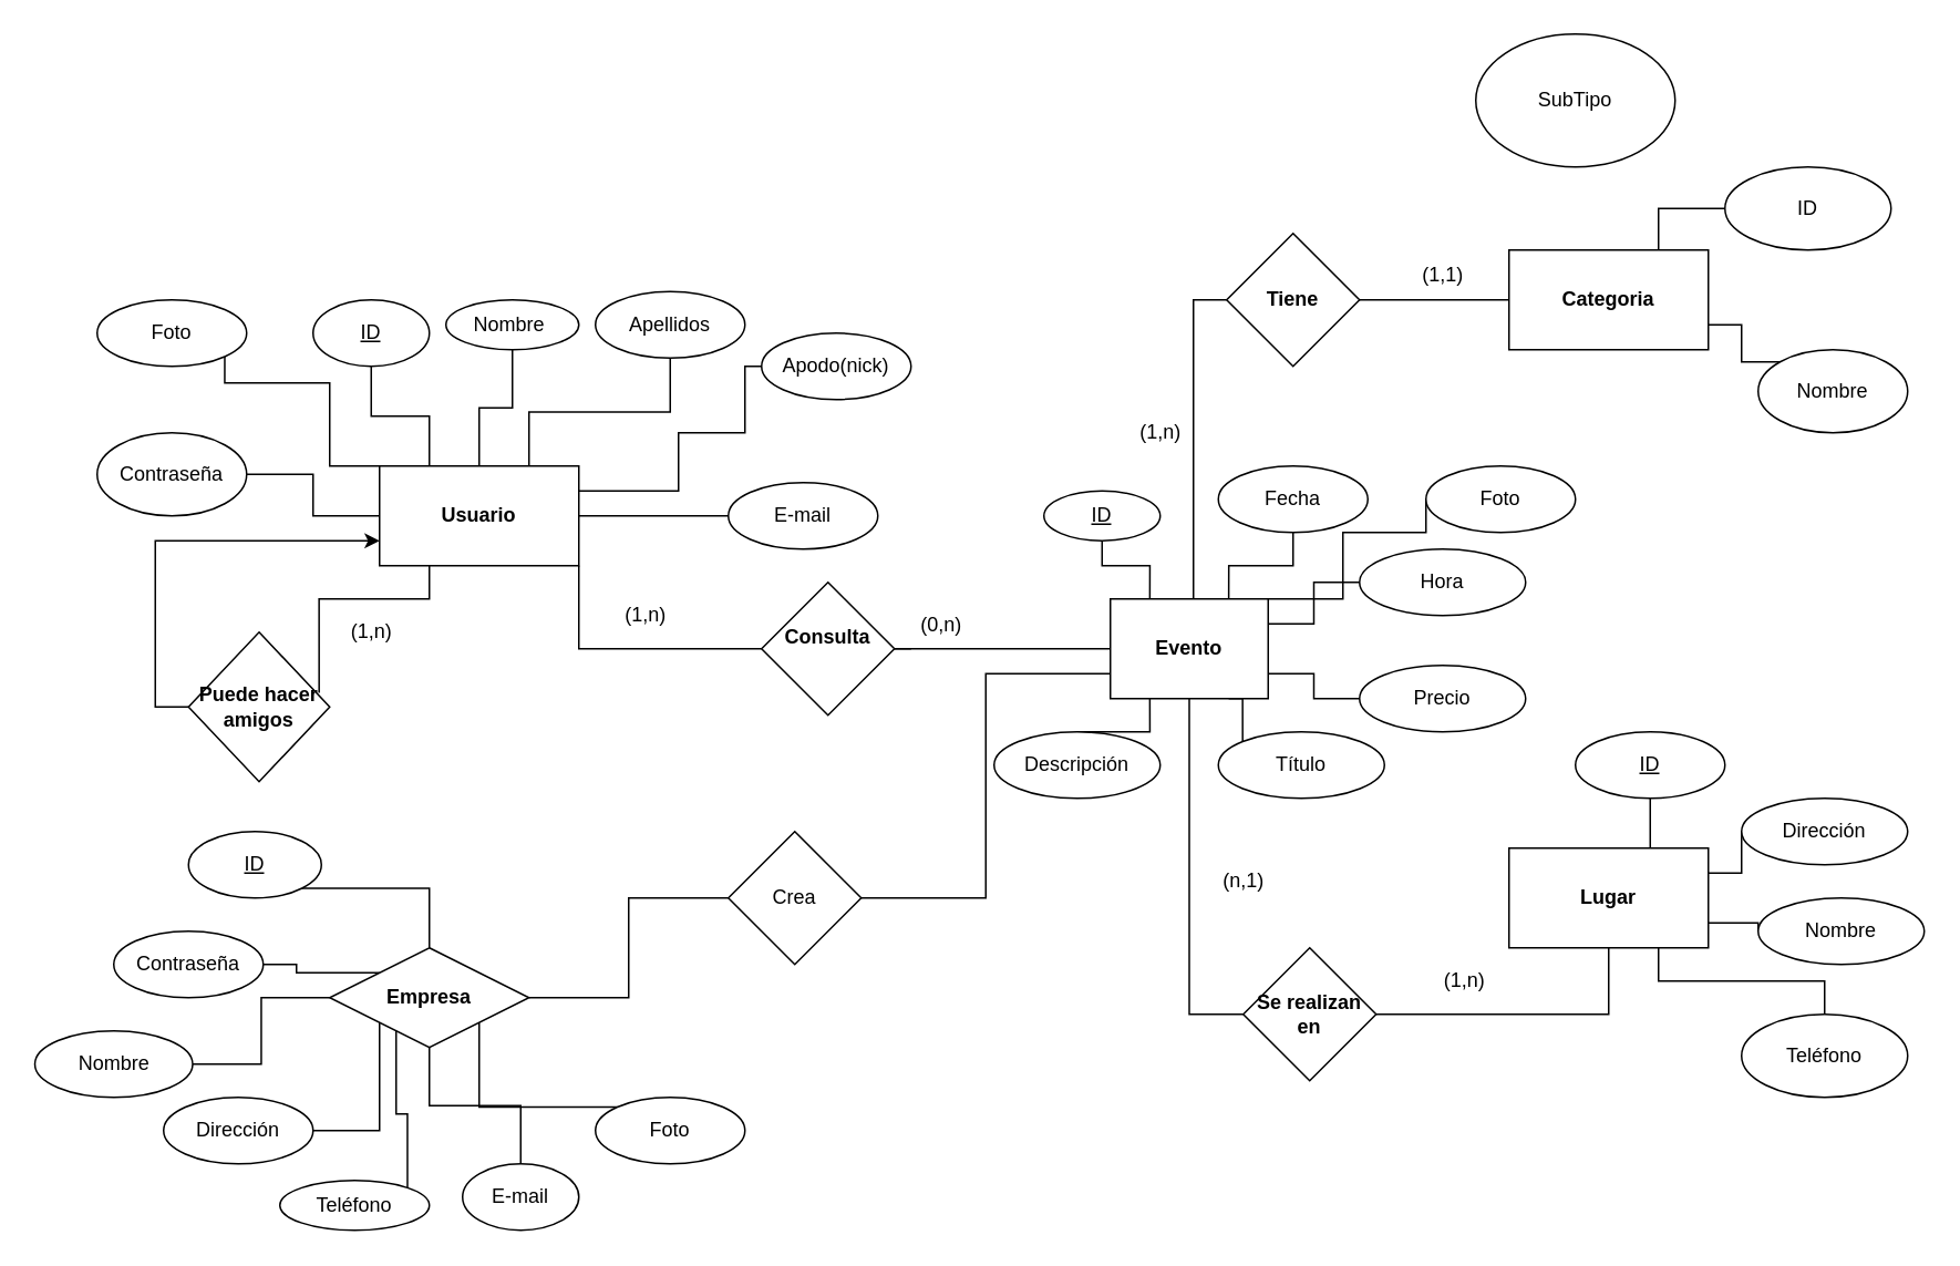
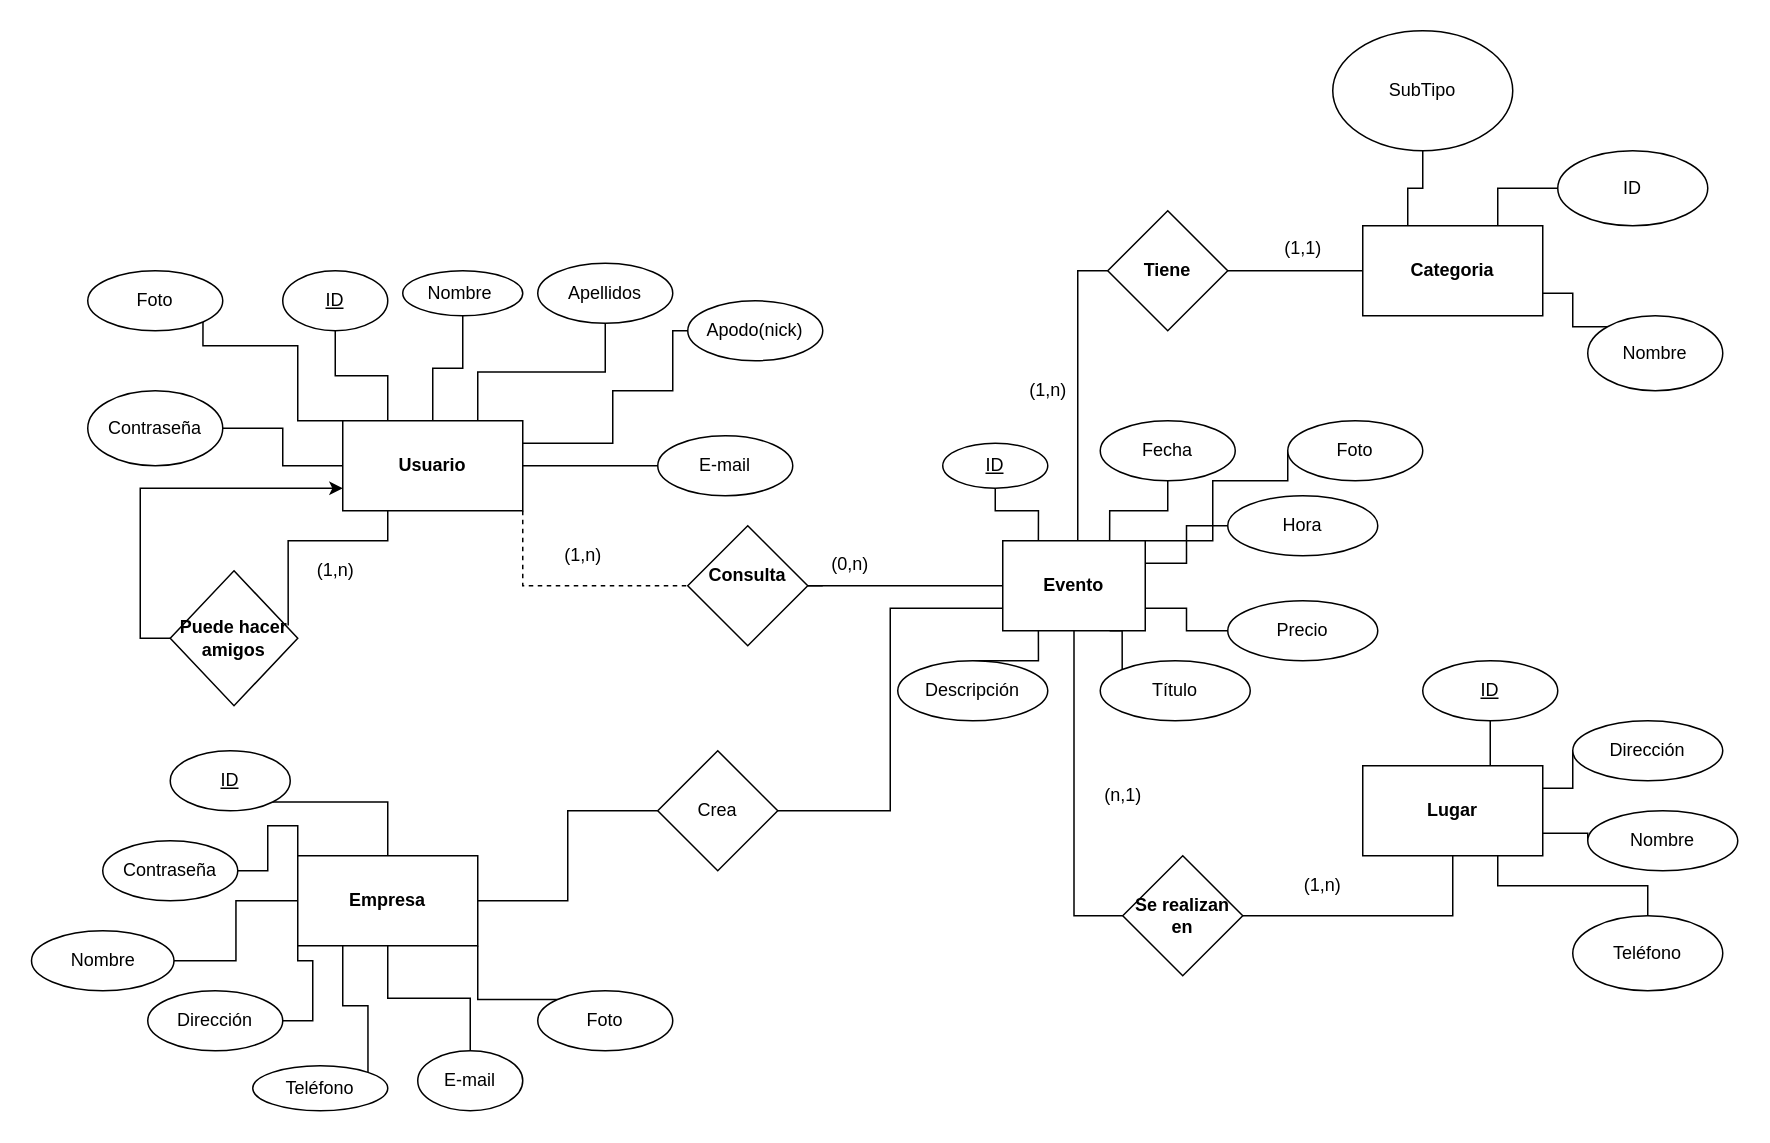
+ <mxCell id="22" style="edgeStyle=orthogonalEdgeStyle;rounded=0;orthogonalLoop=1;jettySize=auto;html=1;exitX=0.25;exitY=0;exitDx=0;exitDy=0;entryX=0.5;entryY=1;entryDx=0;entryDy=0;endArrow=none;endFill=0;" edge="1" parent="1" source="23" target="85"><mxGeometry relative="1" as="geometry" /></mxCell>
- <mxCell id="8" style="edgeStyle=orthogonalEdgeStyle;rounded=0;orthogonalLoop=1;jettySize=auto;html=1;exitX=1;exitY=1;exitDx=0;exitDy=0;entryX=0;entryY=0.5;entryDx=0;entryDy=0;endArrow=none;endFill=0;" parent="1" source="10" target="37" edge="1"><mxGeometry relative="1" as="geometry" /></mxCell>
+ <mxCell id="8" style="edgeStyle=orthogonalEdgeStyle;rounded=0;orthogonalLoop=1;jettySize=auto;html=1;exitX=1;exitY=1;exitDx=0;exitDy=0;entryX=0;entryY=0.5;entryDx=0;entryDy=0;endArrow=none;endFill=0;dashed=1;" parent="1" source="10" target="37" edge="1"><mxGeometry relative="1" as="geometry" /></mxCell>
- <mxCell id="64" value="&lt;b&gt;Empresa&lt;/b&gt;" style="rhombus;whiteSpace=wrap;html=1;" parent="1" vertex="1"><mxGeometry x="198" y="570" width="120" height="60" as="geometry" /></mxCell>
+ <mxCell id="64" value="&lt;b&gt;Empresa&lt;/b&gt;" style="rounded=0;whiteSpace=wrap;html=1;" parent="1" vertex="1"><mxGeometry x="198" y="570" width="120" height="60" as="geometry" /></mxCell>
